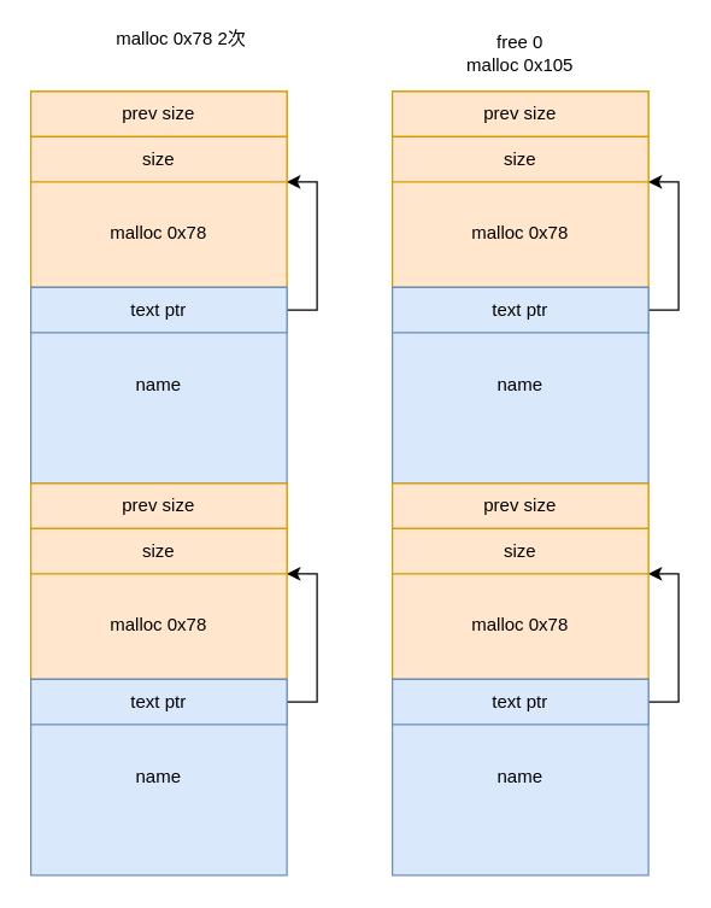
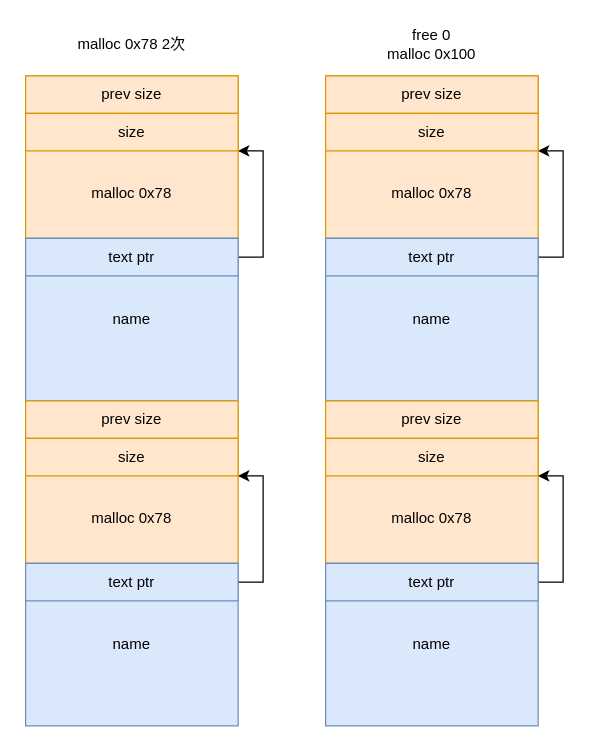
- <mxCell id="14" value="malloc 0x78 2次" style="text;html=1;strokeColor=none;fillColor=none;align=center;verticalAlign=middle;whiteSpace=wrap;rounded=0;" vertex="1" parent="1"><mxGeometry x="70" y="10" width="100" height="30" as="geometry" /></mxCell>
+ <mxCell id="14" value="malloc 0x78 2次" style="text;html=1;strokeColor=none;fillColor=none;align=center;verticalAlign=middle;whiteSpace=wrap;rounded=0;" vertex="1" parent="1"><mxGeometry x="55" y="20" width="100" height="30" as="geometry" /></mxCell>
- <mxCell id="27" value="free 0&lt;br&gt;malloc 0x105" style="text;html=1;strokeColor=none;fillColor=none;align=center;verticalAlign=middle;whiteSpace=wrap;rounded=0;" vertex="1" parent="1"><mxGeometry x="295" y="20" width="100" height="30" as="geometry" /></mxCell>
+ <mxCell id="27" value="free 0&lt;br&gt;malloc 0x100" style="text;html=1;strokeColor=none;fillColor=none;align=center;verticalAlign=middle;whiteSpace=wrap;rounded=0;" vertex="1" parent="1"><mxGeometry x="295" y="20" width="100" height="30" as="geometry" /></mxCell>
